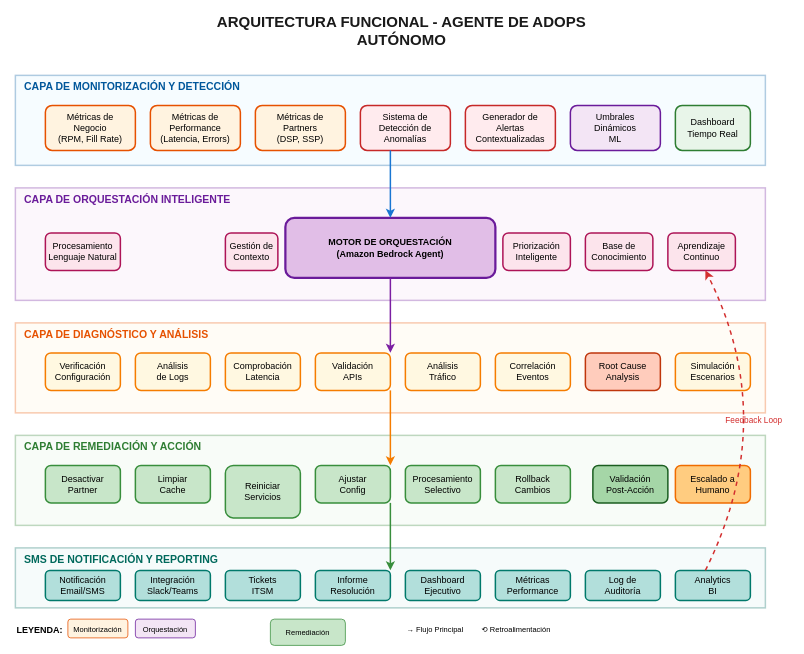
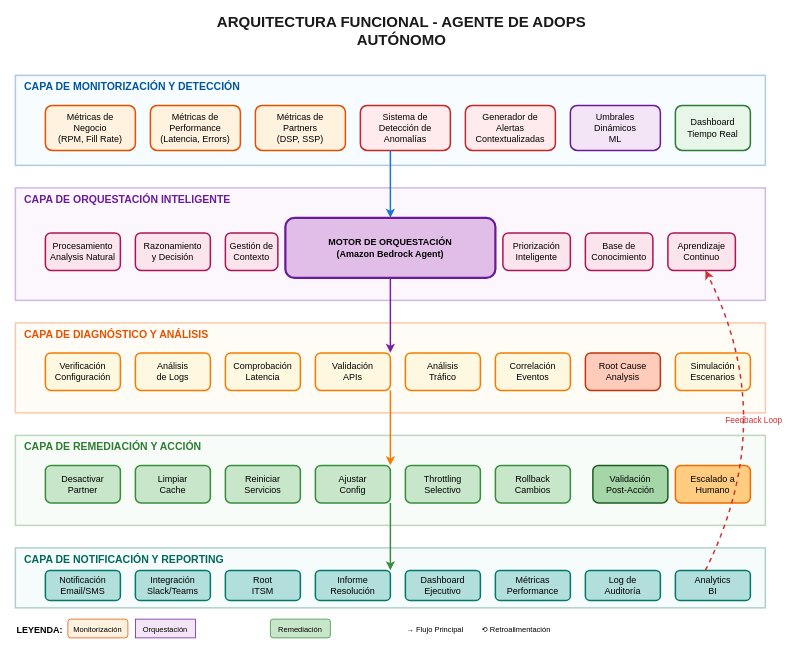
- <mxCell id="15" value="Procesamiento&lt;br&gt;Lenguaje Natural" style="rounded=1;whiteSpace=wrap;html=1;fillColor=#fce4ec;strokeColor=#ad1457;strokeWidth=2;" parent="1" vertex="1"><mxGeometry x="60" y="310" width="100" height="50" as="geometry" /></mxCell>
+ <mxCell id="15" value="Procesamiento&lt;br&gt;Analysis Natural" style="rounded=1;whiteSpace=wrap;html=1;fillColor=#fce4ec;strokeColor=#ad1457;strokeWidth=2;" parent="1" vertex="1"><mxGeometry x="60" y="310" width="100" height="50" as="geometry" /></mxCell>
+ <mxCell id="16" value="Razonamiento&lt;br&gt;y Decisión" style="rounded=1;whiteSpace=wrap;html=1;fillColor=#fce4ec;strokeColor=#ad1457;strokeWidth=2;" parent="1" vertex="1"><mxGeometry x="180" y="310" width="100" height="50" as="geometry" /></mxCell>
- <mxCell id="37" value="Procesamiento&lt;br&gt;Selectivo" style="rounded=1;whiteSpace=wrap;html=1;fillColor=#c8e6c9;strokeColor=#388e3c;strokeWidth=2;" parent="1" vertex="1"><mxGeometry x="540" y="620" width="100" height="50" as="geometry" /></mxCell>
+ <mxCell id="37" value="Throttling&lt;br&gt;Selectivo" style="rounded=1;whiteSpace=wrap;html=1;fillColor=#c8e6c9;strokeColor=#388e3c;strokeWidth=2;" parent="1" vertex="1"><mxGeometry x="540" y="620" width="100" height="50" as="geometry" /></mxCell>
- <mxCell id="35" value="Reiniciar&lt;br&gt;Servicios" style="rounded=1;whiteSpace=wrap;html=1;fillColor=#c8e6c9;strokeColor=#388e3c;strokeWidth=2;" parent="1" vertex="1"><mxGeometry x="300" y="620" width="100" height="70" as="geometry" /></mxCell>
+ <mxCell id="35" value="Reiniciar&lt;br&gt;Servicios" style="rounded=1;whiteSpace=wrap;html=1;fillColor=#c8e6c9;strokeColor=#388e3c;strokeWidth=2;" parent="1" vertex="1"><mxGeometry x="300" y="620" width="100" height="50" as="geometry" /></mxCell>
- <mxCell id="42" value="SMS DE NOTIFICACIÓN Y REPORTING" style="text;html=1;strokeColor=none;fillColor=none;align=left;verticalAlign=middle;whiteSpace=wrap;rounded=0;fontStyle=1;fontSize=14;fontColor=#00695c;" parent="1" vertex="1"><mxGeometry x="30" y="735" width="280" height="20" as="geometry" /></mxCell>
+ <mxCell id="42" value="CAPA DE NOTIFICACIÓN Y REPORTING" style="text;html=1;strokeColor=none;fillColor=none;align=left;verticalAlign=middle;whiteSpace=wrap;rounded=0;fontStyle=1;fontSize=14;fontColor=#00695c;" parent="1" vertex="1"><mxGeometry x="30" y="735" width="280" height="20" as="geometry" /></mxCell>
- <mxCell id="45" value="Tickets&lt;br&gt;ITSM" style="rounded=1;whiteSpace=wrap;html=1;fillColor=#b2dfdb;strokeColor=#00796b;strokeWidth=2;" parent="1" vertex="1"><mxGeometry x="300" y="760" width="100" height="40" as="geometry" /></mxCell>
+ <mxCell id="45" value="Root&lt;br&gt;ITSM" style="rounded=1;whiteSpace=wrap;html=1;fillColor=#b2dfdb;strokeColor=#00796b;strokeWidth=2;" parent="1" vertex="1"><mxGeometry x="300" y="760" width="100" height="40" as="geometry" /></mxCell>
- <mxCell id="59" value="Orquestación" style="rounded=1;whiteSpace=wrap;html=1;fillColor=#f3e5f5;strokeColor=#6a1b9a;strokeWidth=1;fontSize=10;" parent="1" vertex="1"><mxGeometry x="180" y="825" width="80" height="25" as="geometry" /></mxCell>
+ <mxCell id="59" value="Orquestación" style="whiteSpace=wrap;html=1;fillColor=#f3e5f5;strokeColor=#6a1b9a;strokeWidth=1;fontSize=10;rounded=0;" parent="1" vertex="1"><mxGeometry x="180" y="825" width="80" height="25" as="geometry" /></mxCell>
- <mxCell id="60" value="Remediación" style="rounded=1;whiteSpace=wrap;html=1;fillColor=#c8e6c9;strokeColor=#388e3c;strokeWidth=1;fontSize=10;" parent="1" vertex="1"><mxGeometry x="360" y="825" width="100" height="35" as="geometry" /></mxCell>
+ <mxCell id="60" value="Remediación" style="rounded=1;whiteSpace=wrap;html=1;fillColor=#c8e6c9;strokeColor=#388e3c;strokeWidth=1;fontSize=10;" parent="1" vertex="1"><mxGeometry x="360" y="825" width="80" height="25" as="geometry" /></mxCell>
